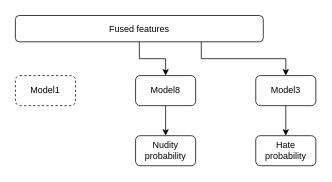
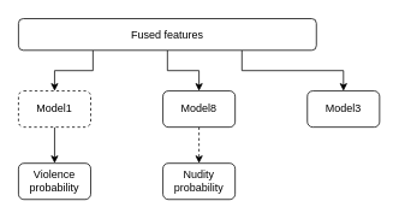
+ <mxCell id="6" style="edgeStyle=orthogonalEdgeStyle;rounded=0;orthogonalLoop=1;jettySize=auto;html=1;exitX=0.25;exitY=1;exitDx=0;exitDy=0;entryX=0.5;entryY=0;entryDx=0;entryDy=0;" edge="1" parent="1" source="8" target="4"><mxGeometry relative="1" as="geometry" /></mxCell>
+ <mxCell id="3" style="edgeStyle=orthogonalEdgeStyle;rounded=0;orthogonalLoop=1;jettySize=auto;html=1;exitX=0.5;exitY=1;exitDx=0;exitDy=0;entryX=0.5;entryY=0;entryDx=0;entryDy=0;" parent="1" source="4" target="13" edge="1"><mxGeometry relative="1" as="geometry" /></mxCell>
- <mxCell id="9" style="edgeStyle=orthogonalEdgeStyle;rounded=0;orthogonalLoop=1;jettySize=auto;html=1;exitX=0.5;exitY=1;exitDx=0;exitDy=0;entryX=0.5;entryY=0;entryDx=0;entryDy=0;" parent="1" source="10" target="2" edge="1"><mxGeometry relative="1" as="geometry" /></mxCell>
+ <mxCell id="9" style="edgeStyle=orthogonalEdgeStyle;rounded=0;orthogonalLoop=1;jettySize=auto;html=1;exitX=0.5;exitY=1;exitDx=0;exitDy=0;entryX=0.5;entryY=0;entryDx=0;entryDy=0;dashed=1;" parent="1" source="10" target="2" edge="1"><mxGeometry relative="1" as="geometry" /></mxCell>
- <mxCell id="11" style="edgeStyle=orthogonalEdgeStyle;rounded=0;orthogonalLoop=1;jettySize=auto;html=1;exitX=0.5;exitY=1;exitDx=0;exitDy=0;entryX=0.5;entryY=0;entryDx=0;entryDy=0;" parent="1" source="12" target="14" edge="1"><mxGeometry relative="1" as="geometry" /></mxCell>
+ <mxCell id="13" value="Violence probability" style="rounded=1;whiteSpace=wrap;html=1;" parent="1" vertex="1"><mxGeometry x="20" y="180" width="80" height="40" as="geometry" /></mxCell>
- <mxCell id="14" value="Hate probability" style="rounded=1;whiteSpace=wrap;html=1;" parent="1" vertex="1"><mxGeometry x="340" y="180" width="80" height="40" as="geometry" /></mxCell>
